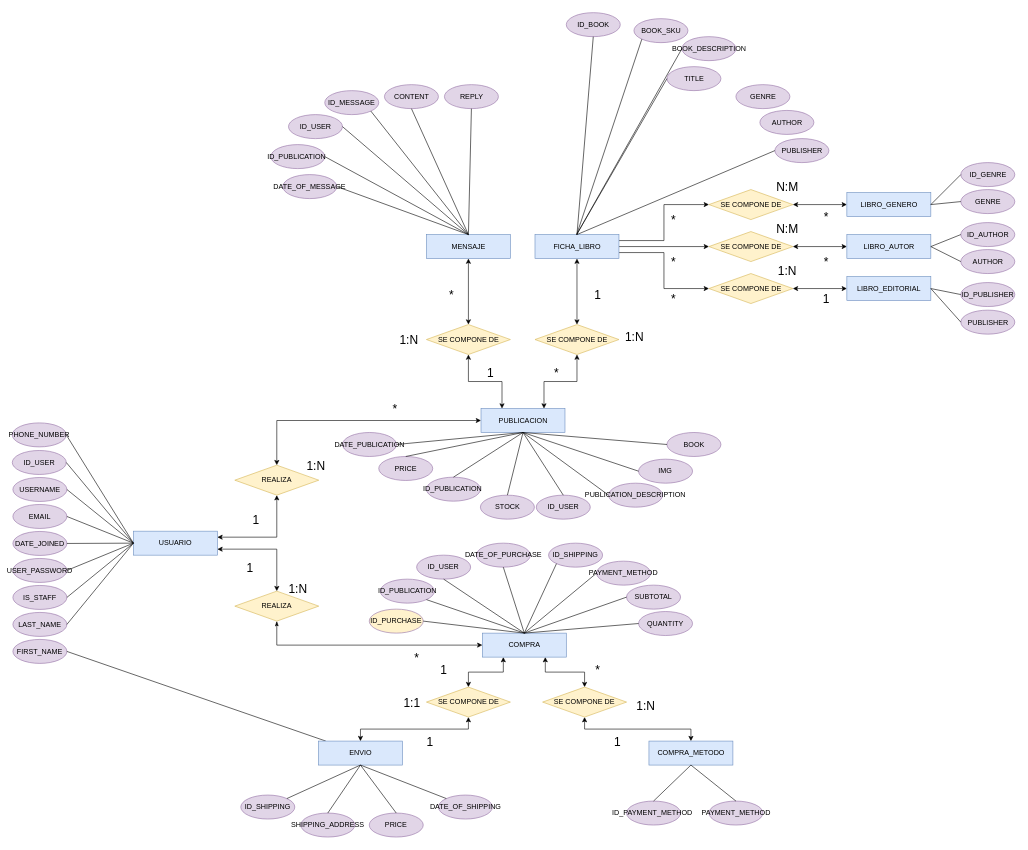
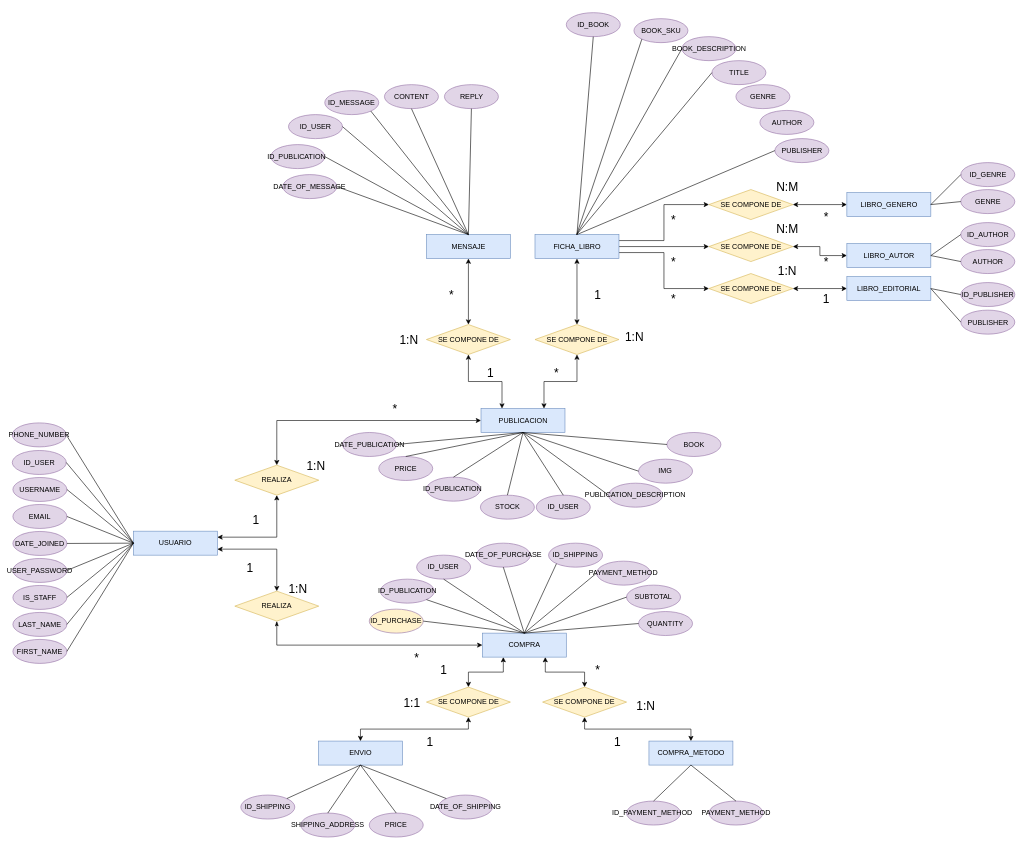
- <mxCell id="29" value="TITLE" style="ellipse;whiteSpace=wrap;html=1;fillColor=#e1d5e7;strokeColor=#9673a6;" parent="1" vertex="1"><mxGeometry x="1111.5" y="110.5" width="90" height="40" as="geometry" /></mxCell>
+ <mxCell id="29" value="TITLE" style="ellipse;whiteSpace=wrap;html=1;fillColor=#e1d5e7;strokeColor=#9673a6;" parent="1" vertex="1"><mxGeometry x="1186.5" y="100.5" width="90" height="40" as="geometry" /></mxCell>
- <mxCell id="123" value="LIBRO_AUTOR" style="rounded=0;whiteSpace=wrap;html=1;fillColor=#dae8fc;strokeColor=#6c8ebf;" parent="1" vertex="1"><mxGeometry x="1411.5" y="390.5" width="140" height="40" as="geometry" /></mxCell>
+ <mxCell id="123" value="LIBRO_AUTOR" style="rounded=0;whiteSpace=wrap;html=1;fillColor=#dae8fc;strokeColor=#6c8ebf;" parent="1" vertex="1"><mxGeometry x="1411.5" y="405.5" width="140" height="40" as="geometry" /></mxCell>
- <mxCell id="22" value="" style="endArrow=none;html=1;rounded=0;exitX=1;exitY=0.5;exitDx=0;exitDy=0;" parent="1" source="11" target="54" edge="1"><mxGeometry width="50" height="50" relative="1" as="geometry"><mxPoint x="181" y="825" as="sourcePoint" /><mxPoint x="292" y="975" as="targetPoint" /></mxGeometry></mxCell>
+ <mxCell id="22" value="" style="endArrow=none;html=1;rounded=0;exitX=1;exitY=0.5;exitDx=0;exitDy=0;entryX=0;entryY=0.5;entryDx=0;entryDy=0;" parent="1" source="11" target="4" edge="1"><mxGeometry width="50" height="50" relative="1" as="geometry"><mxPoint x="181" y="825" as="sourcePoint" /><mxPoint x="292" y="975" as="targetPoint" /></mxGeometry></mxCell>
